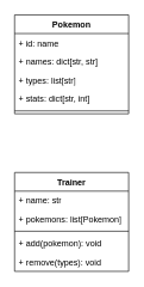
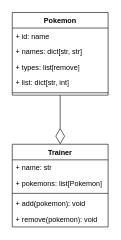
- <mxCell id="5" value="+ types: list[str]" style="text;strokeColor=none;fillColor=none;align=left;verticalAlign=top;spacingLeft=4;spacingRight=4;overflow=hidden;rotatable=0;points=[[0,0.5],[1,0.5]];portConstraint=eastwest;whiteSpace=wrap;html=1;" parent="2" vertex="1"><mxGeometry y="78" width="160" height="26" as="geometry" /></mxCell>
+ <mxCell id="5" value="+ types: list[remove]" style="text;strokeColor=none;fillColor=none;align=left;verticalAlign=top;spacingLeft=4;spacingRight=4;overflow=hidden;rotatable=0;points=[[0,0.5],[1,0.5]];portConstraint=eastwest;whiteSpace=wrap;html=1;" parent="2" vertex="1"><mxGeometry y="78" width="160" height="26" as="geometry" /></mxCell>
- <mxCell id="6" value="+ stats: dict[str, int]" style="text;strokeColor=none;fillColor=none;align=left;verticalAlign=top;spacingLeft=4;spacingRight=4;overflow=hidden;rotatable=0;points=[[0,0.5],[1,0.5]];portConstraint=eastwest;whiteSpace=wrap;html=1;" parent="2" vertex="1"><mxGeometry y="104" width="160" height="26" as="geometry" /></mxCell>
+ <mxCell id="6" value="+ list: dict[str, int]" style="text;strokeColor=none;fillColor=none;align=left;verticalAlign=top;spacingLeft=4;spacingRight=4;overflow=hidden;rotatable=0;points=[[0,0.5],[1,0.5]];portConstraint=eastwest;whiteSpace=wrap;html=1;" parent="2" vertex="1"><mxGeometry y="104" width="160" height="26" as="geometry" /></mxCell>
+ <mxCell id="14" value="" style="endArrow=diamondThin;endFill=0;endSize=24;html=1;rounded=0;entryX=0.5;entryY=0;entryDx=0;entryDy=0;exitX=0.5;exitY=1;exitDx=0;exitDy=0;" edge="1" parent="1" source="2" target="8"><mxGeometry width="160" relative="1" as="geometry"><mxPoint x="-80" y="180" as="sourcePoint" /><mxPoint x="80" y="180" as="targetPoint" /></mxGeometry></mxCell>
- <mxCell id="13" value="+ remove(types): void" style="text;strokeColor=none;fillColor=none;align=left;verticalAlign=top;spacingLeft=4;spacingRight=4;overflow=hidden;rotatable=0;points=[[0,0.5],[1,0.5]];portConstraint=eastwest;whiteSpace=wrap;html=1;" vertex="1" parent="8"><mxGeometry y="112" width="160" height="26" as="geometry" /></mxCell>
+ <mxCell id="13" value="+ remove(pokemon): void" style="text;strokeColor=none;fillColor=none;align=left;verticalAlign=top;spacingLeft=4;spacingRight=4;overflow=hidden;rotatable=0;points=[[0,0.5],[1,0.5]];portConstraint=eastwest;whiteSpace=wrap;html=1;" vertex="1" parent="8"><mxGeometry y="112" width="160" height="26" as="geometry" /></mxCell>
